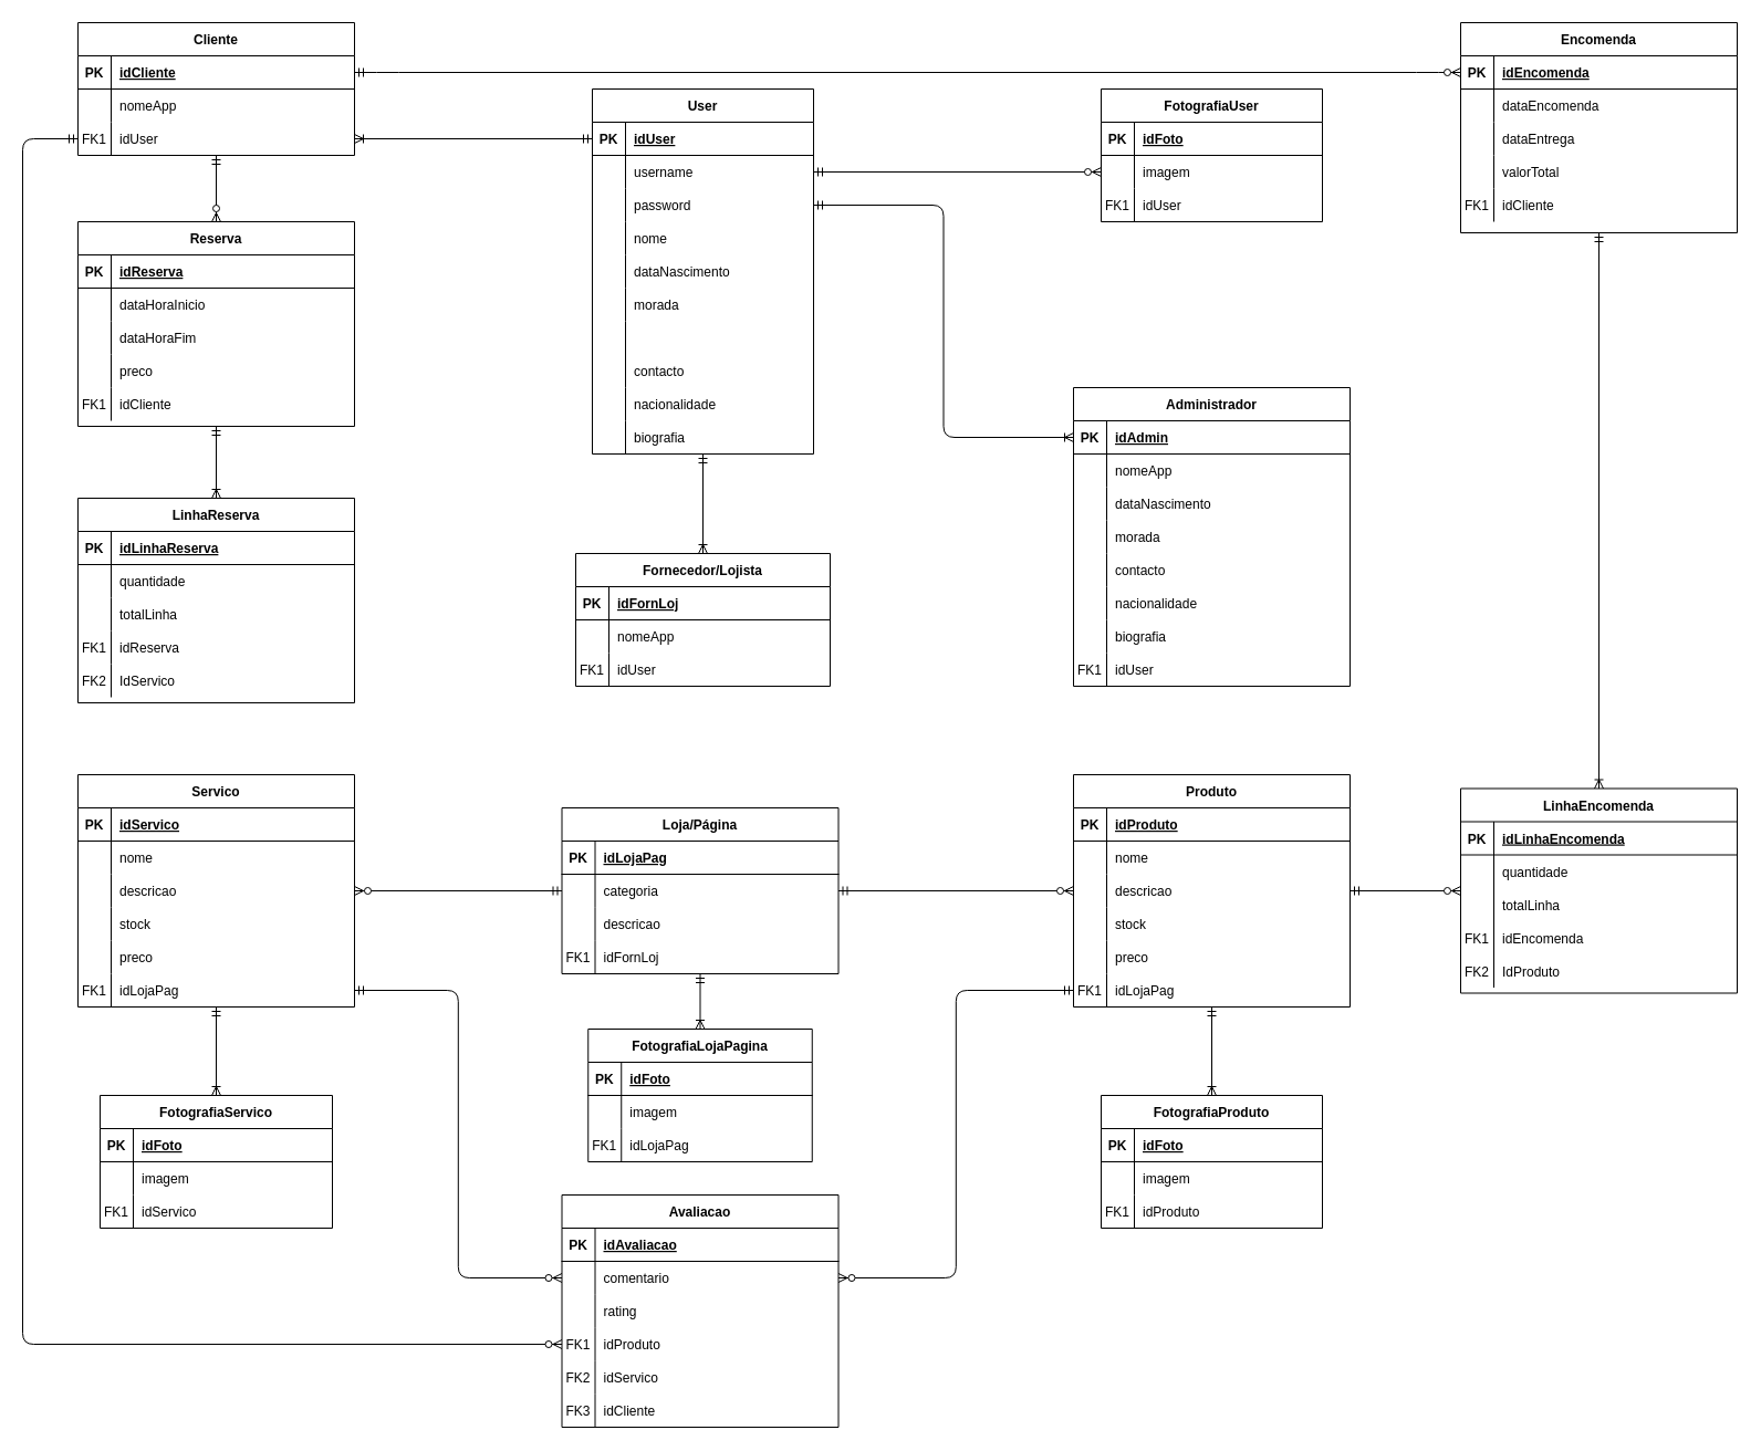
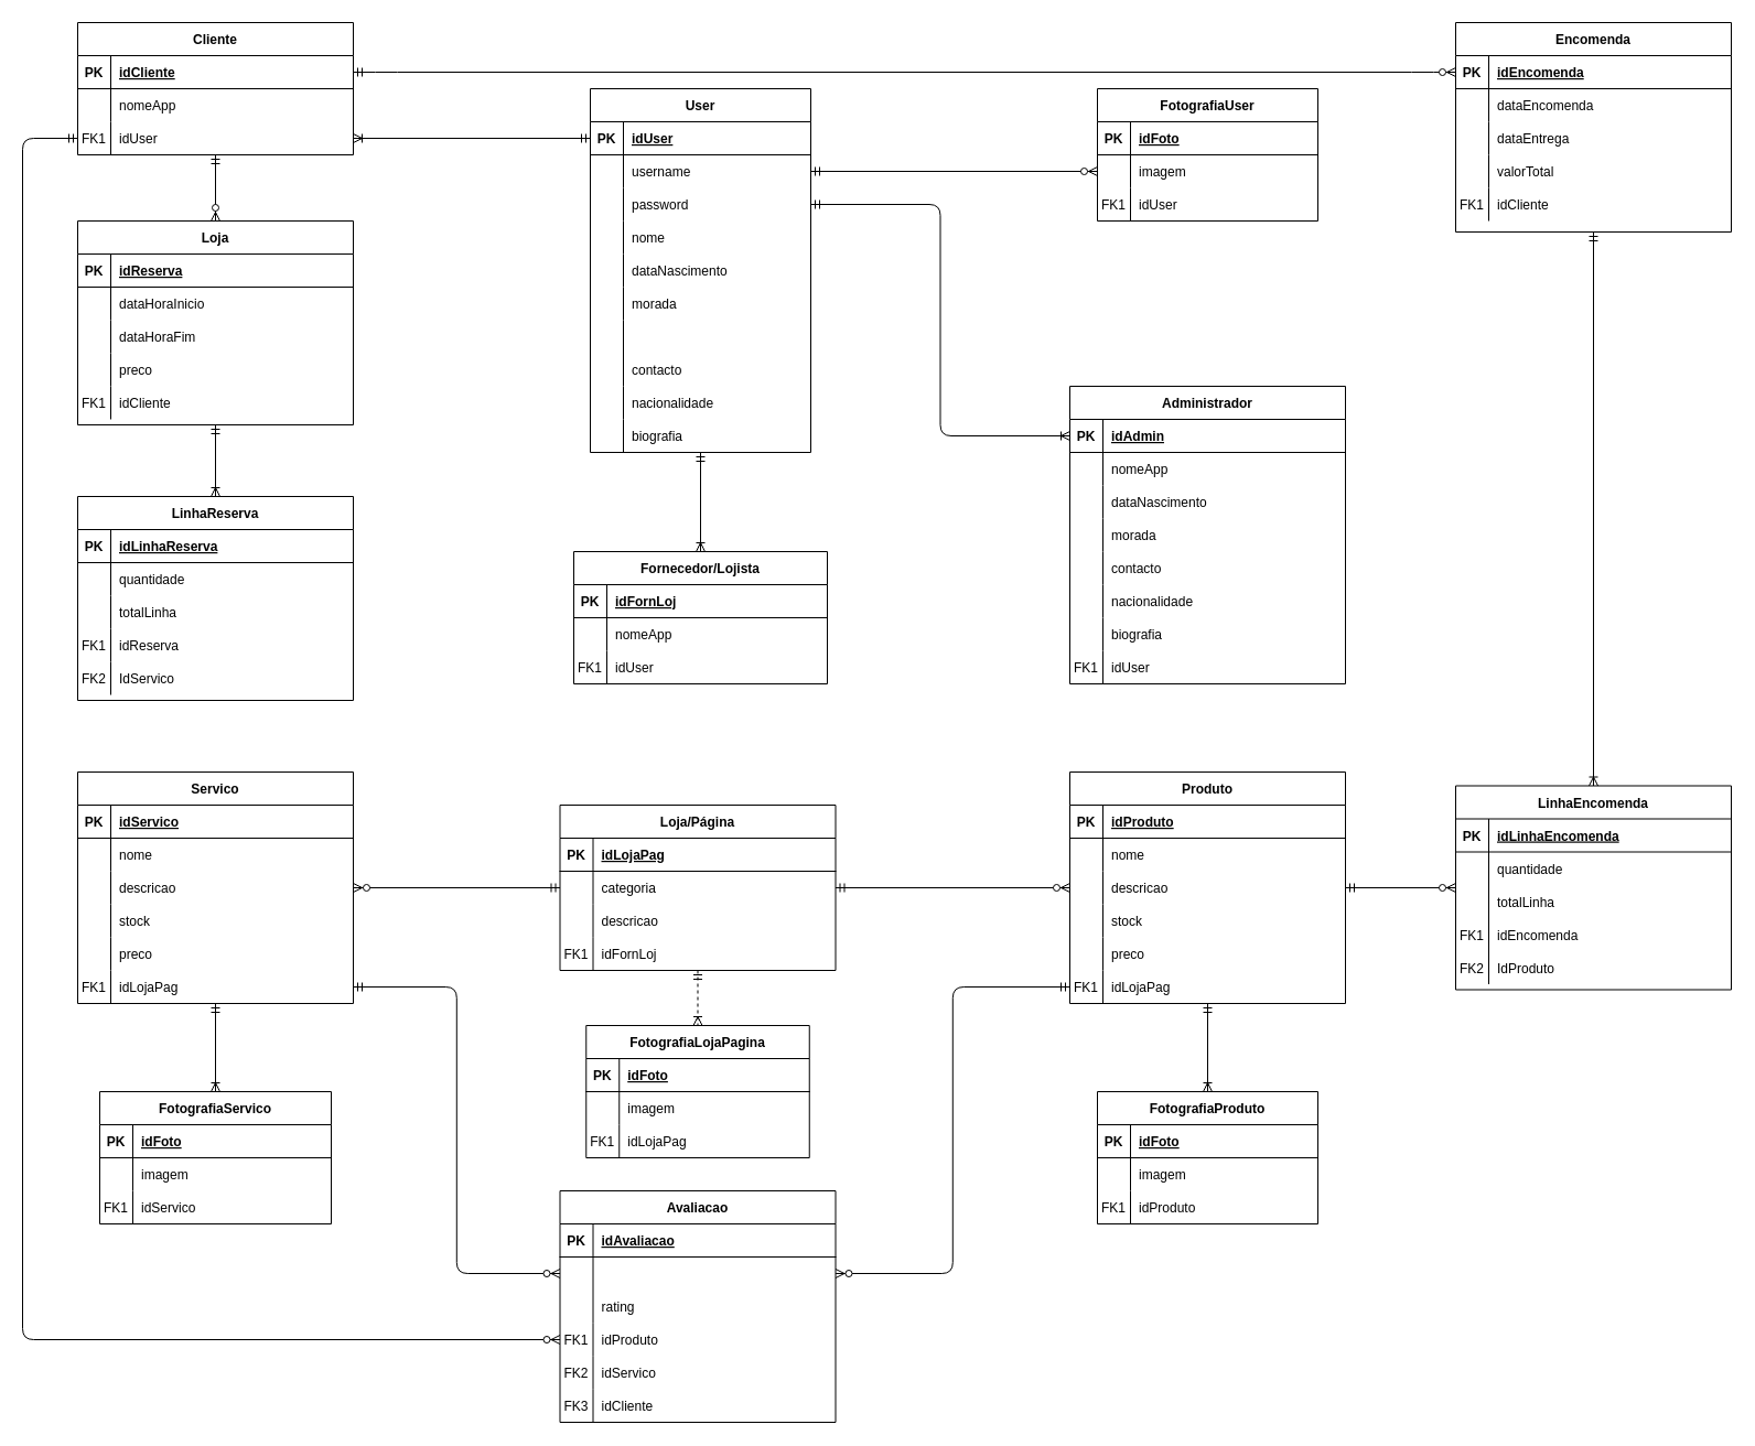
- <mxCell id="46" value="Reserva" style="shape=table;startSize=30;container=1;collapsible=1;childLayout=tableLayout;fixedRows=1;rowLines=0;fontStyle=1;align=center;resizeLast=1;" parent="1" vertex="1"><mxGeometry x="70" y="200" width="250" height="185" as="geometry" /></mxCell>
+ <mxCell id="46" value="Loja" style="shape=table;startSize=30;container=1;collapsible=1;childLayout=tableLayout;fixedRows=1;rowLines=0;fontStyle=1;align=center;resizeLast=1;" parent="1" vertex="1"><mxGeometry x="70" y="200" width="250" height="185" as="geometry" /></mxCell>
- <mxCell id="170" value="" style="endArrow=ERoneToMany;startArrow=ERmandOne;endFill=0;startFill=0;" parent="1" source="145" target="160" edge="1"><mxGeometry width="100" height="100" relative="1" as="geometry"><mxPoint x="47.5" y="595" as="sourcePoint" /><mxPoint x="-42.5" y="595" as="targetPoint" /></mxGeometry></mxCell>
+ <mxCell id="170" value="" style="endArrow=ERoneToMany;startArrow=ERmandOne;endFill=0;startFill=0;dashed=1;" parent="1" source="145" target="160" edge="1"><mxGeometry width="100" height="100" relative="1" as="geometry"><mxPoint x="47.5" y="595" as="sourcePoint" /><mxPoint x="-42.5" y="595" as="targetPoint" /></mxGeometry></mxCell>
- <mxCell id="100" value="comentario" style="shape=partialRectangle;overflow=hidden;connectable=0;fillColor=none;top=0;left=0;bottom=0;right=0;align=left;spacingLeft=6;" parent="98" vertex="1"><mxGeometry x="30" width="220" height="30" as="geometry" /></mxCell>
